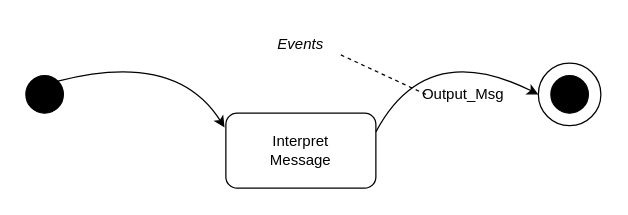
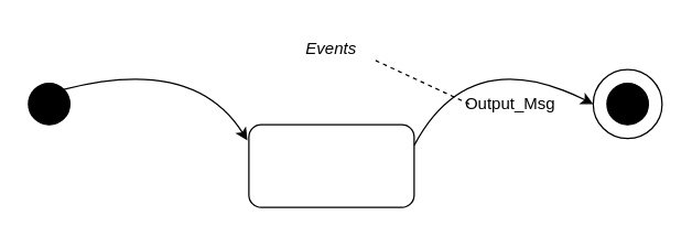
- <mxCell id="8" value="Interpret Message" style="text;html=1;strokeColor=none;fillColor=none;align=center;verticalAlign=middle;whiteSpace=wrap;rounded=0;" vertex="1" parent="1"><mxGeometry x="210" y="105" width="60" height="30" as="geometry" /></mxCell>
